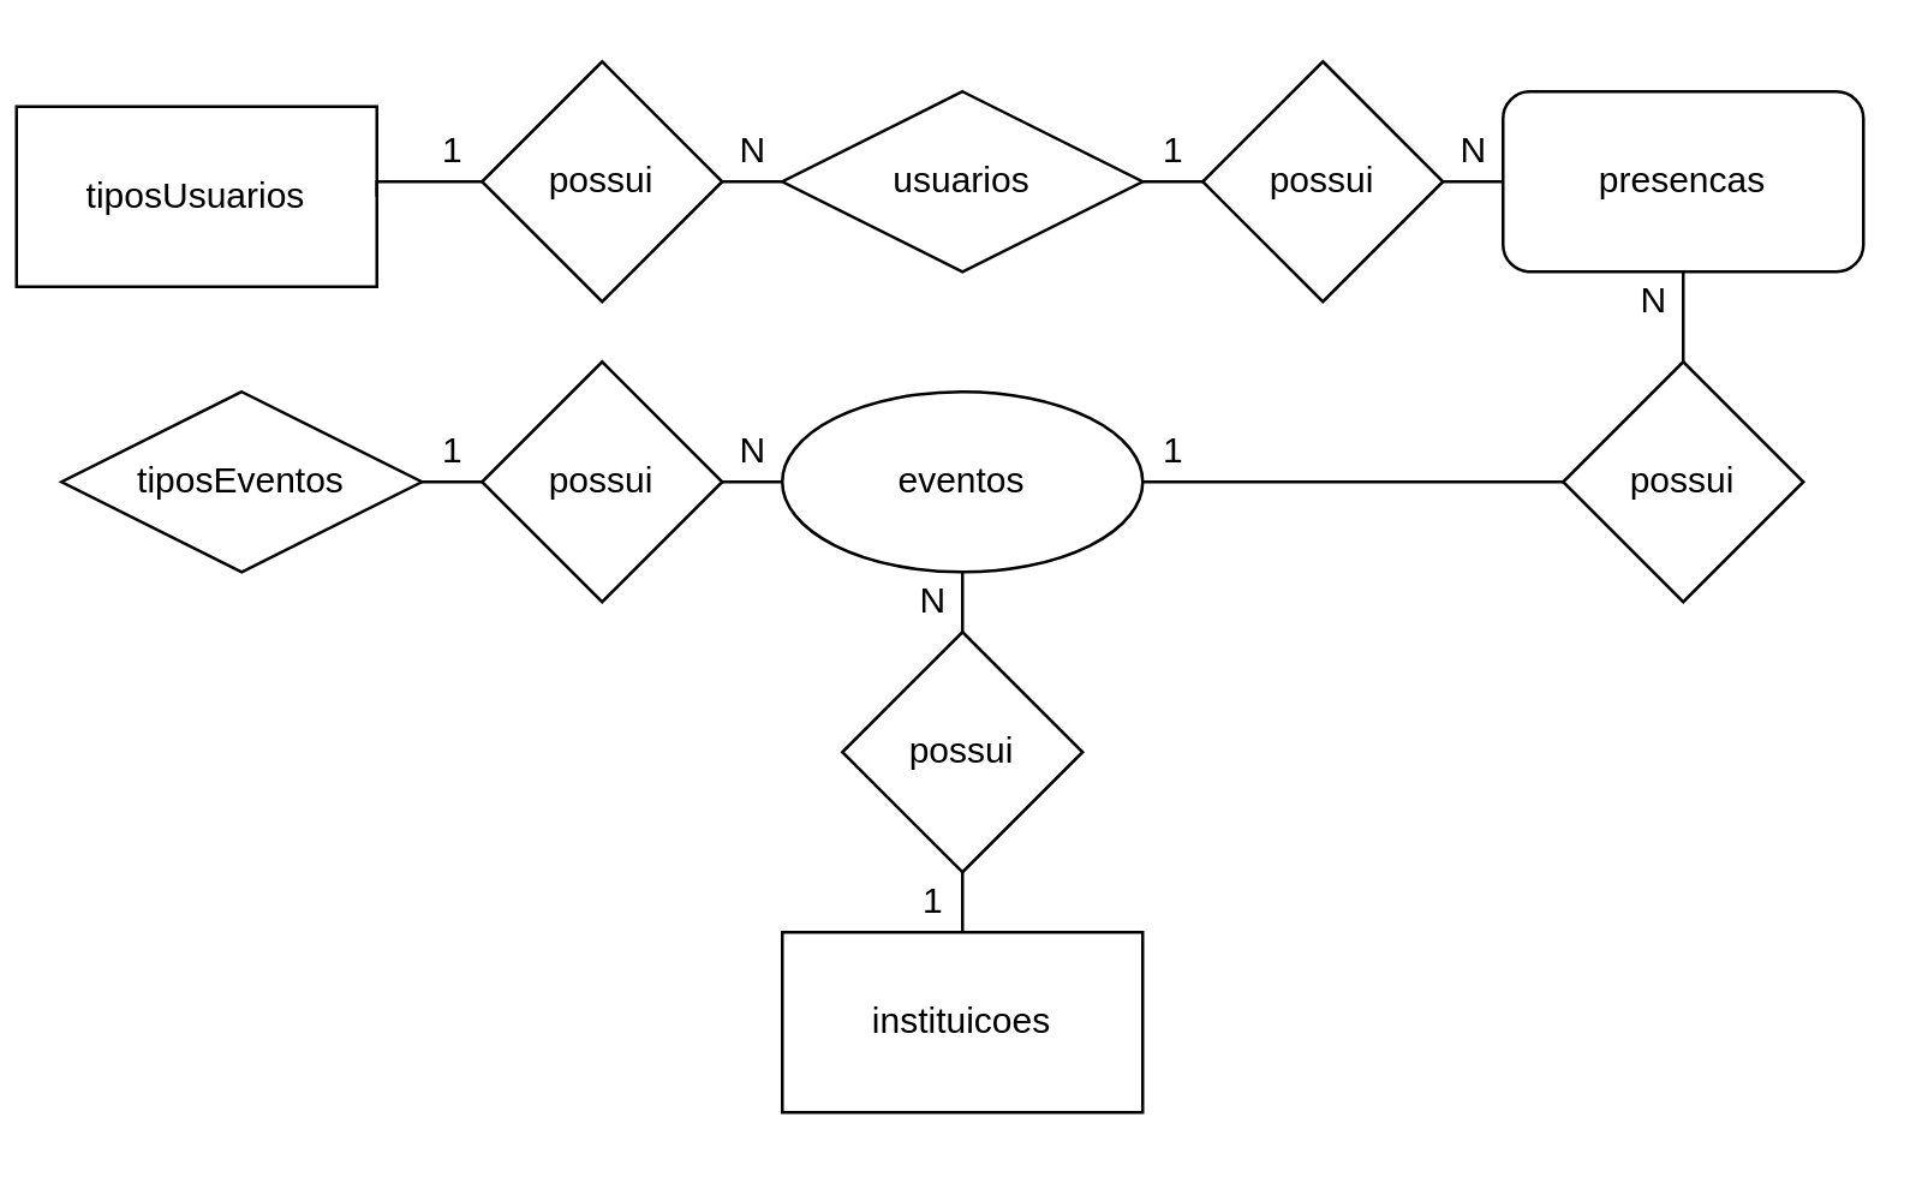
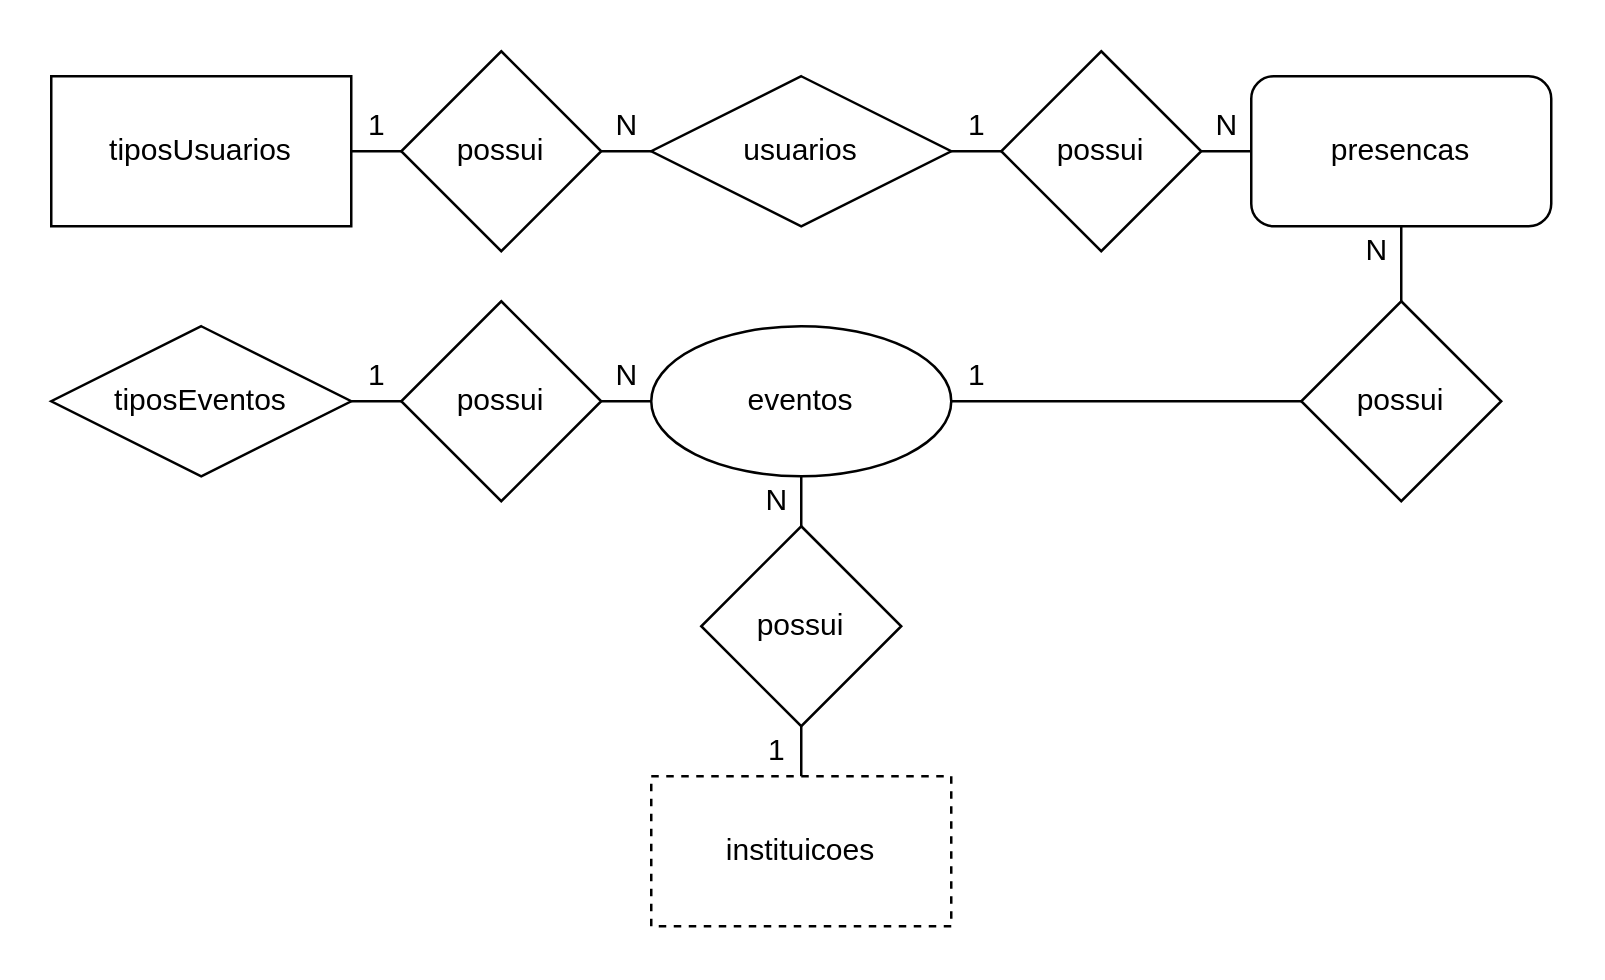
- <mxCell id="2" value="tiposUsuarios" style="rounded=0;whiteSpace=wrap;html=1;" parent="1" vertex="1"><mxGeometry x="5" y="35" width="120" height="60" as="geometry" /></mxCell>
+ <mxCell id="2" value="tiposUsuarios" style="rounded=0;whiteSpace=wrap;html=1;" parent="1" vertex="1"><mxGeometry x="20" y="30" width="120" height="60" as="geometry" /></mxCell>
- <mxCell id="14" value="instituicoes" style="rounded=0;whiteSpace=wrap;html=1;" vertex="1" parent="1"><mxGeometry x="260" y="310" width="120" height="60" as="geometry" /></mxCell>
+ <mxCell id="14" value="instituicoes" style="rounded=0;whiteSpace=wrap;html=1;dashed=1;" vertex="1" parent="1"><mxGeometry x="260" y="310" width="120" height="60" as="geometry" /></mxCell>
